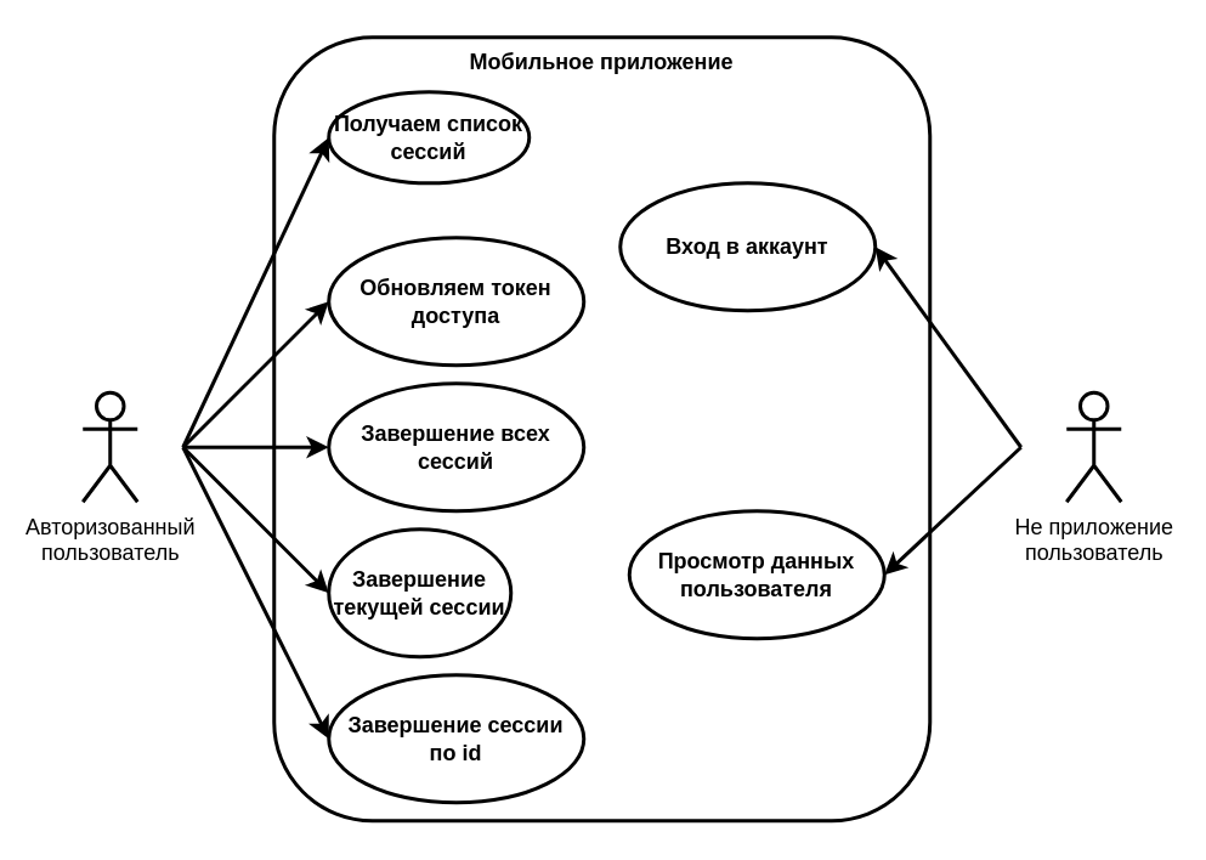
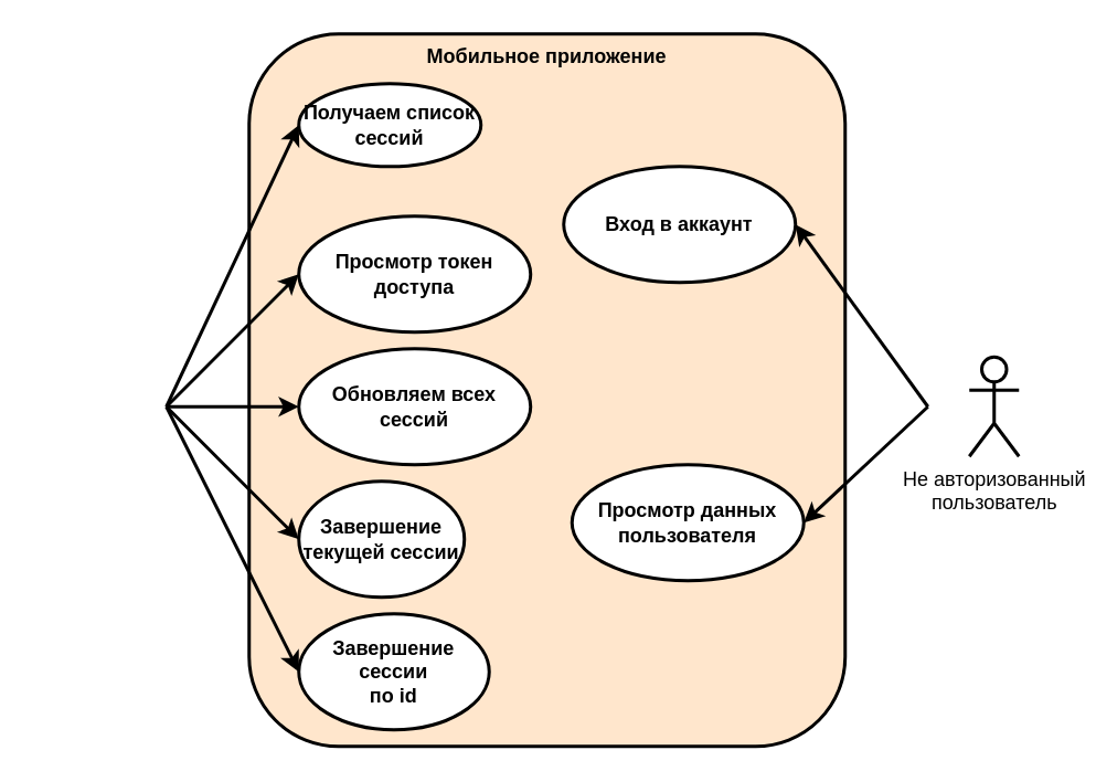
- <mxCell id="7" value="&lt;b&gt;Обновляем токен доступа&lt;/b&gt;" style="ellipse;whiteSpace=wrap;html=1;strokeWidth=2;" parent="1" vertex="1"><mxGeometry x="180" y="130" width="140" height="70" as="geometry" /></mxCell>
+ <mxCell id="7" value="&lt;b&gt;Просмотр токен доступа&lt;/b&gt;" style="ellipse;whiteSpace=wrap;html=1;strokeWidth=2;" parent="1" vertex="1"><mxGeometry x="180" y="130" width="140" height="70" as="geometry" /></mxCell>
- <mxCell id="3" value="&lt;b&gt;Мобильное приложение&lt;/b&gt;" style="html=1;whiteSpace=wrap;rounded=1;strokeWidth=2;verticalAlign=top;" parent="1" vertex="1"><mxGeometry x="150" y="20" width="360" height="430" as="geometry" /></mxCell>
+ <mxCell id="3" value="&lt;b&gt;Мобильное приложение&lt;/b&gt;" style="html=1;whiteSpace=wrap;rounded=1;strokeWidth=2;verticalAlign=top;fillColor=#ffe6cc;" parent="1" vertex="1"><mxGeometry x="150" y="20" width="360" height="430" as="geometry" /></mxCell>
- <mxCell id="4" value="Авторизованный&lt;br&gt;пользователь" style="shape=umlActor;verticalLabelPosition=bottom;verticalAlign=top;html=1;strokeWidth=2;" parent="1" vertex="1"><mxGeometry x="45" y="215" width="30" height="60" as="geometry" /></mxCell>
- <mxCell id="8" value="&lt;b&gt;Завершение всех сессий&lt;/b&gt;" style="ellipse;whiteSpace=wrap;html=1;strokeWidth=2;" parent="1" vertex="1"><mxGeometry x="180" y="210" width="140" height="70" as="geometry" /></mxCell>
+ <mxCell id="8" value="&lt;b&gt;Обновляем всех сессий&lt;/b&gt;" style="ellipse;whiteSpace=wrap;html=1;strokeWidth=2;" parent="1" vertex="1"><mxGeometry x="180" y="210" width="140" height="70" as="geometry" /></mxCell>
- <mxCell id="17" value="Не приложение&lt;br&gt;пользователь" style="shape=umlActor;verticalLabelPosition=bottom;verticalAlign=top;html=1;strokeWidth=2;" parent="1" vertex="1"><mxGeometry x="585" y="215" width="30" height="60" as="geometry" /></mxCell>
+ <mxCell id="17" value="Не авторизованный&lt;br&gt;пользователь" style="shape=umlActor;verticalLabelPosition=bottom;verticalAlign=top;html=1;strokeWidth=2;" parent="1" vertex="1"><mxGeometry x="585" y="215" width="30" height="60" as="geometry" /></mxCell>
- <mxCell id="9" value="&lt;b&gt;Завершение сессии&lt;br&gt;по id&lt;/b&gt;" style="ellipse;whiteSpace=wrap;html=1;strokeWidth=2;" parent="1" vertex="1"><mxGeometry x="180" y="370" width="140" height="70" as="geometry" /></mxCell>
+ <mxCell id="9" value="&lt;b&gt;Завершение сессии&lt;br&gt;по id&lt;/b&gt;" style="ellipse;whiteSpace=wrap;html=1;strokeWidth=2;" parent="1" vertex="1"><mxGeometry x="180" y="370" width="115" height="70" as="geometry" /></mxCell>
